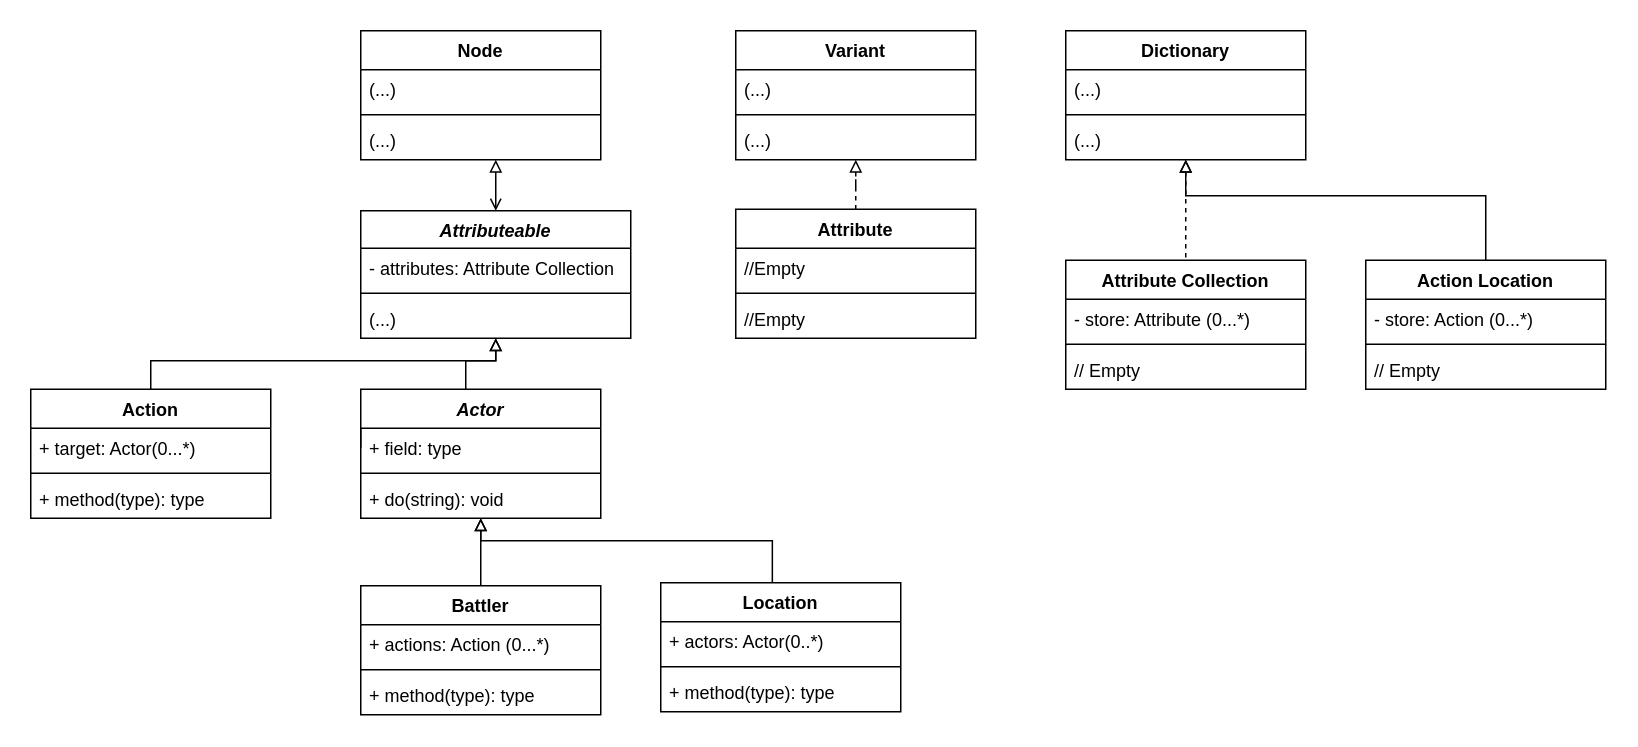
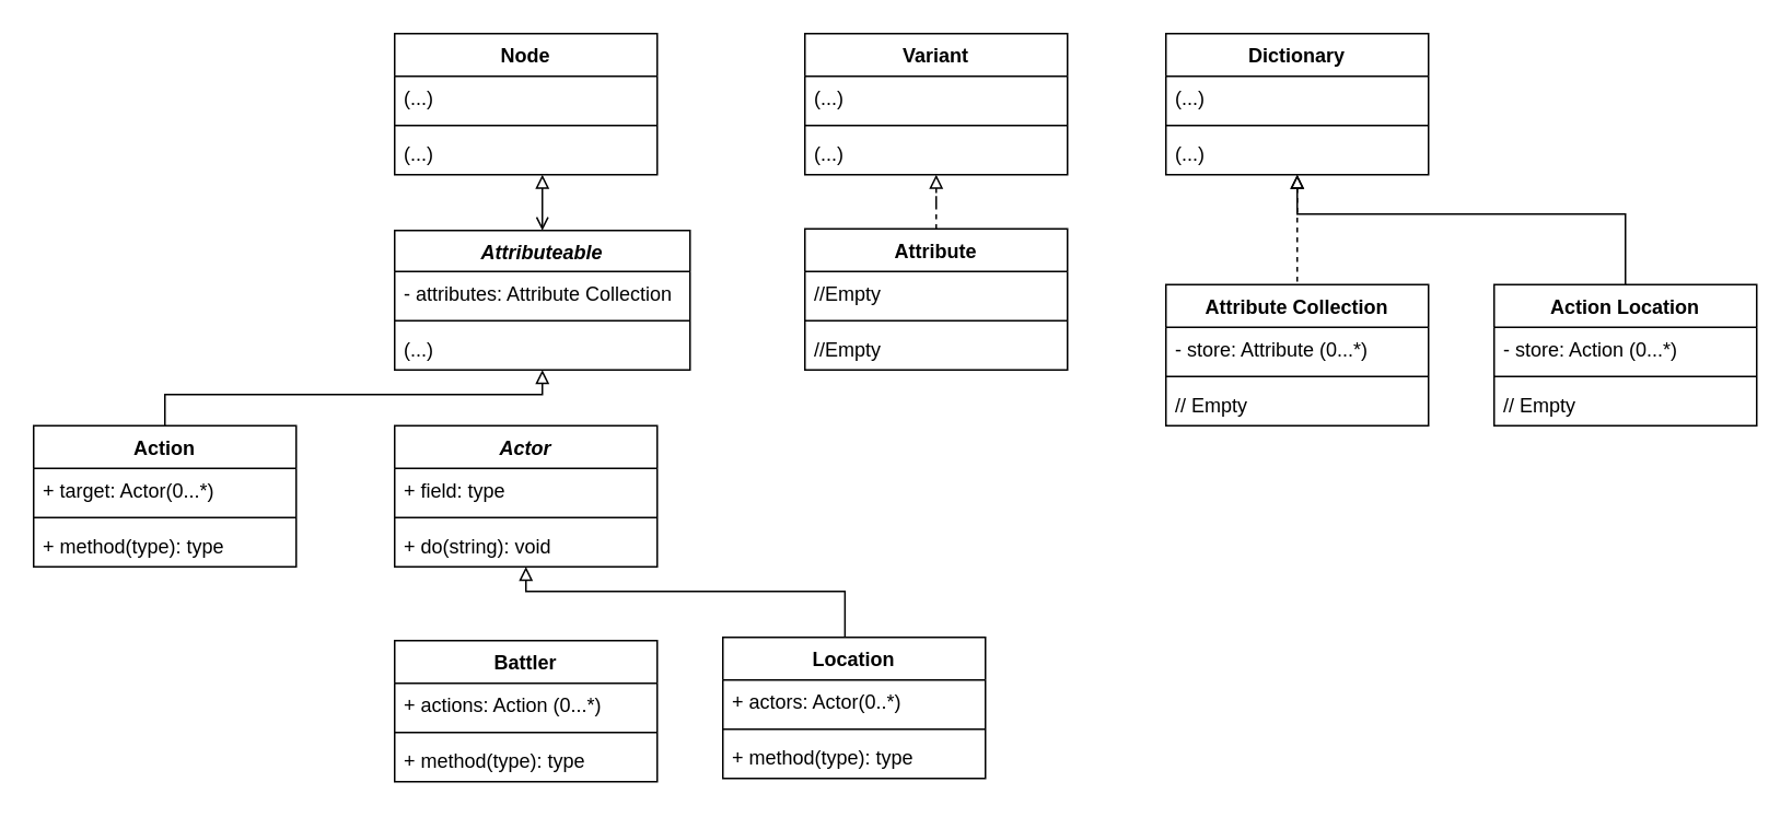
- <mxCell id="7" style="edgeStyle=orthogonalEdgeStyle;rounded=0;orthogonalLoop=1;jettySize=auto;html=1;entryX=0;entryY=0.5;entryDx=0;entryDy=0;startArrow=block;startFill=0;endArrow=none;endFill=0;" parent="1" source="9" target="39" edge="1"><mxGeometry relative="1" as="geometry"><Array as="points"><mxPoint x="330" y="240" /><mxPoint x="310" y="240" /><mxPoint x="310" y="270" /><mxPoint x="240" y="270" /></Array></mxGeometry></mxCell>
- <mxCell id="36" style="edgeStyle=orthogonalEdgeStyle;rounded=0;orthogonalLoop=1;jettySize=auto;html=1;entryX=0.5;entryY=0;entryDx=0;entryDy=0;startArrow=block;startFill=0;endArrow=none;endFill=0;" parent="1" source="38" target="46" edge="1"><mxGeometry relative="1" as="geometry" /></mxCell>
